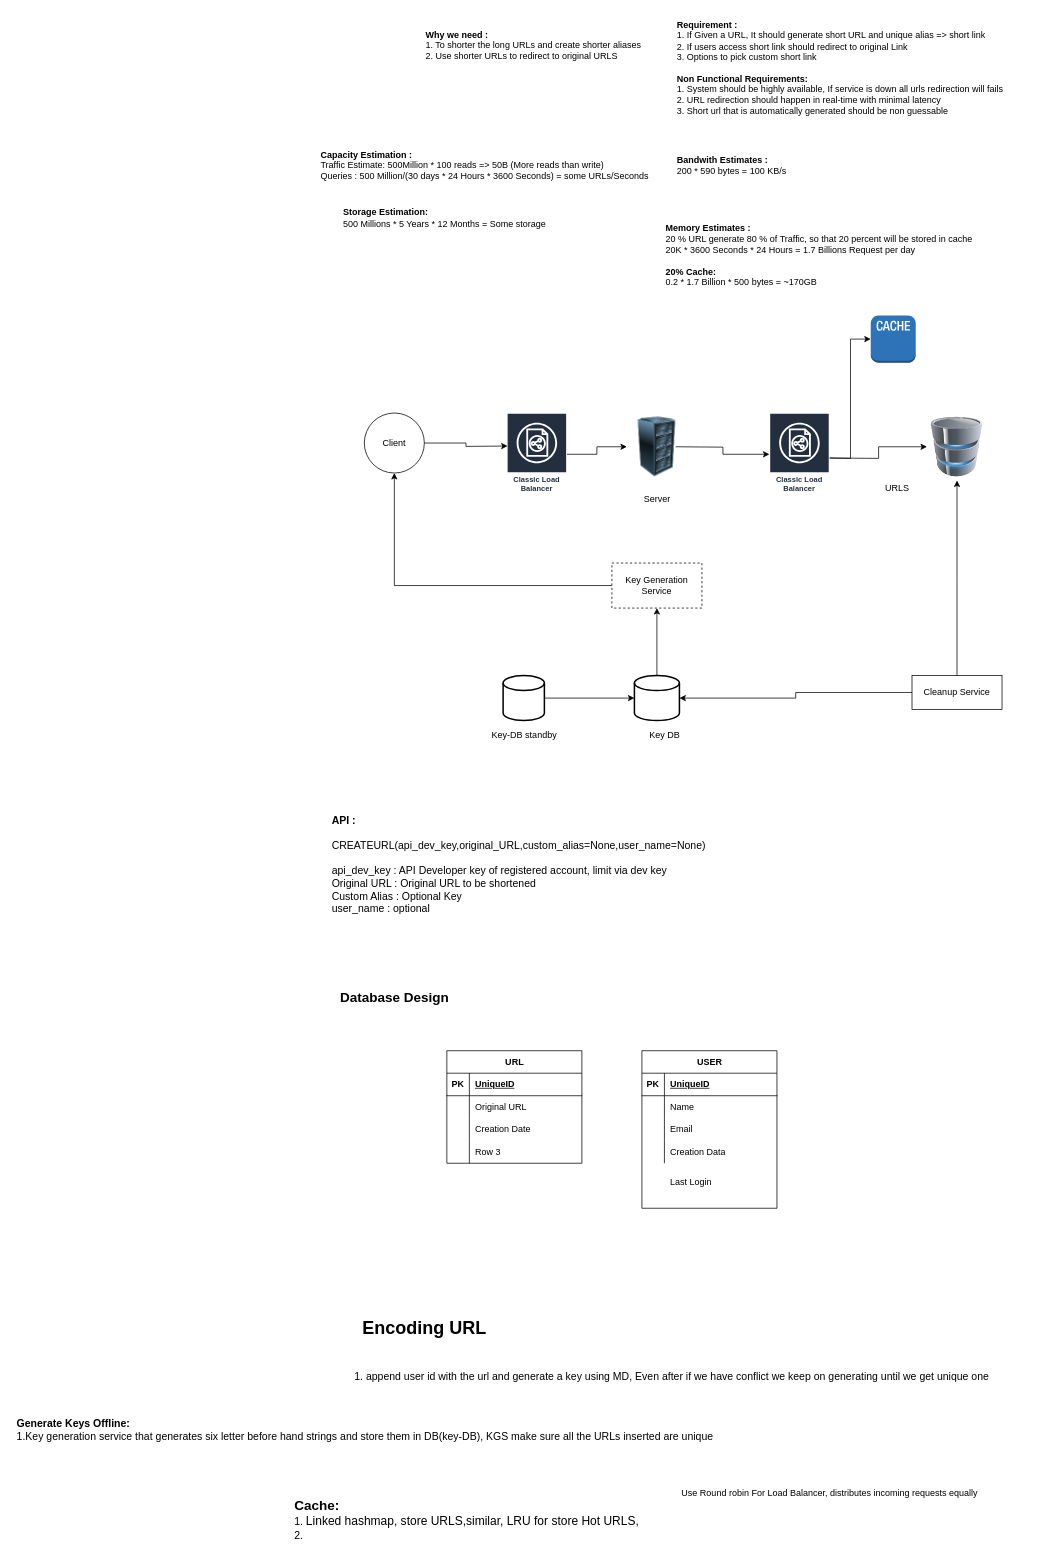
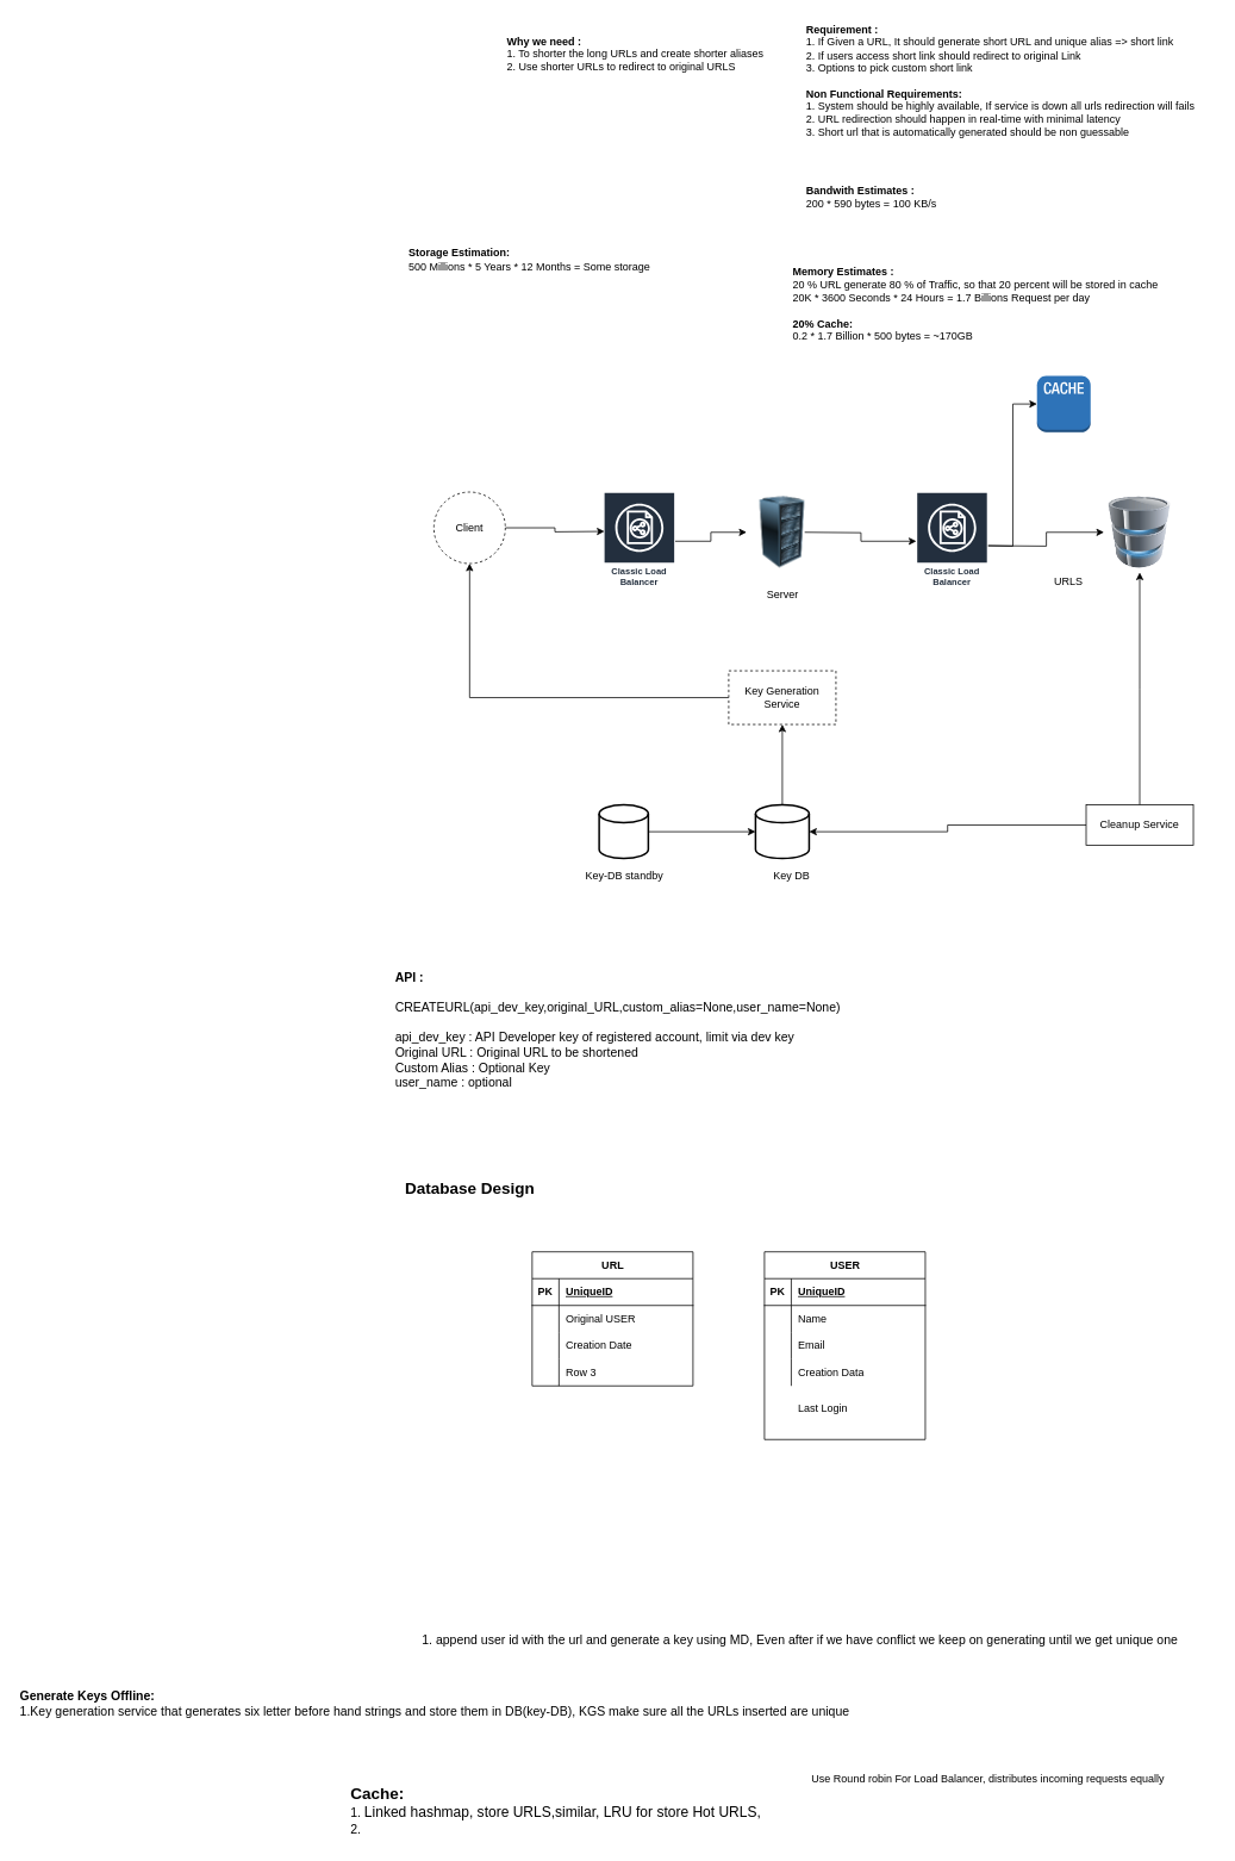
- <mxCell id="4" value="&lt;b&gt;Capacity Estimation :&lt;/b&gt;&lt;br&gt;Traffic Estimate: 500Million * 100 reads =&amp;gt; 50B (More reads than write)&lt;br&gt;Queries : 500 Million/(30 days * 24 Hours * 3600 Seconds) = some URLs/Seconds&amp;nbsp;&lt;br&gt;" style="text;html=1;align=left;verticalAlign=middle;resizable=0;points=[];autosize=1;strokeColor=none;fillColor=none;" vertex="1" parent="1"><mxGeometry x="425" y="190" width="460" height="60" as="geometry" /></mxCell>
- <mxCell id="9" value="Client" style="ellipse;whiteSpace=wrap;html=1;aspect=fixed;" vertex="1" parent="1"><mxGeometry x="485" y="550" width="80" height="80" as="geometry" /></mxCell>
+ <mxCell id="9" value="Client" style="ellipse;whiteSpace=wrap;html=1;aspect=fixed;dashed=1;" vertex="1" parent="1"><mxGeometry x="485" y="550" width="80" height="80" as="geometry" /></mxCell>
- <mxCell id="50" value="Original URL" style="shape=partialRectangle;connectable=0;fillColor=none;top=0;left=0;bottom=0;right=0;align=left;spacingLeft=6;overflow=hidden;whiteSpace=wrap;html=1;" vertex="1" parent="48"><mxGeometry x="30" width="150" height="30" as="geometry"><mxRectangle width="150" height="30" as="alternateBounds" /></mxGeometry></mxCell>
+ <mxCell id="50" value="Original USER" style="shape=partialRectangle;connectable=0;fillColor=none;top=0;left=0;bottom=0;right=0;align=left;spacingLeft=6;overflow=hidden;whiteSpace=wrap;html=1;" vertex="1" parent="48"><mxGeometry x="30" width="150" height="30" as="geometry"><mxRectangle width="150" height="30" as="alternateBounds" /></mxGeometry></mxCell>
- <mxCell id="58" value="&lt;font style=&quot;font-size: 24px;&quot;&gt;&lt;b&gt;Encoding URL&lt;/b&gt;&lt;/font&gt;" style="text;html=1;align=center;verticalAlign=middle;resizable=0;points=[];autosize=1;strokeColor=none;fillColor=none;" vertex="1" parent="1"><mxGeometry x="470" y="1750" width="190" height="40" as="geometry" /></mxCell>
